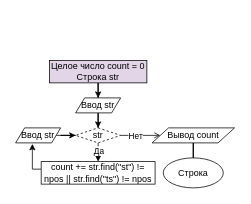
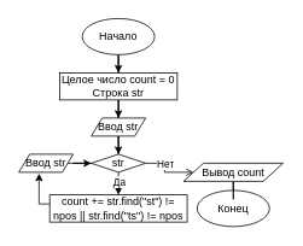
+ <mxCell id="3" value="Начало" style="ellipse;whiteSpace=wrap;html=1;" vertex="1" parent="1"><mxGeometry x="90" y="20" width="80" height="40" as="geometry" /></mxCell>
+ <mxCell id="2" style="edgeStyle=orthogonalEdgeStyle;rounded=0;orthogonalLoop=1;jettySize=auto;html=1;entryX=0.5;entryY=0;entryDx=0;entryDy=0;" edge="1" parent="1" source="3" target="5"><mxGeometry relative="1" as="geometry" /></mxCell>
- <mxCell id="5" value="Целое число count = 0&lt;br&gt;Строка str" style="rounded=0;whiteSpace=wrap;html=1;fillColor=#e1d5e7;" vertex="1" parent="1"><mxGeometry x="65" y="80" width="130" height="30" as="geometry" /></mxCell>
+ <mxCell id="5" value="Целое число count = 0&lt;br&gt;Строка str" style="rounded=0;whiteSpace=wrap;html=1;" vertex="1" parent="1"><mxGeometry x="65" y="80" width="130" height="30" as="geometry" /></mxCell>
- <mxCell id="13" value="str" style="rhombus;whiteSpace=wrap;html=1;dashed=1;" vertex="1" parent="1"><mxGeometry x="100" y="170" width="60" height="20" as="geometry" /></mxCell>
+ <mxCell id="13" value="str" style="rhombus;whiteSpace=wrap;html=1;" vertex="1" parent="1"><mxGeometry x="100" y="170" width="60" height="20" as="geometry" /></mxCell>
- <mxCell id="15" value="Вывод count" style="shape=parallelogram;perimeter=parallelogramPerimeter;whiteSpace=wrap;html=1;" vertex="1" parent="1"><mxGeometry x="201.88" y="170" width="110" height="20" as="geometry" /></mxCell>
+ <mxCell id="15" value="Вывод count" style="shape=parallelogram;perimeter=parallelogramPerimeter;whiteSpace=wrap;html=1;" vertex="1" parent="1"><mxGeometry x="201.88" y="180" width="110" height="20" as="geometry" /></mxCell>
- <mxCell id="8" value="Строка" style="ellipse;whiteSpace=wrap;html=1;" vertex="1" parent="1"><mxGeometry x="216.88" y="210" width="80" height="40" as="geometry" /></mxCell>
+ <mxCell id="8" value="Конец" style="ellipse;whiteSpace=wrap;html=1;" vertex="1" parent="1"><mxGeometry x="216.88" y="210" width="80" height="40" as="geometry" /></mxCell>
